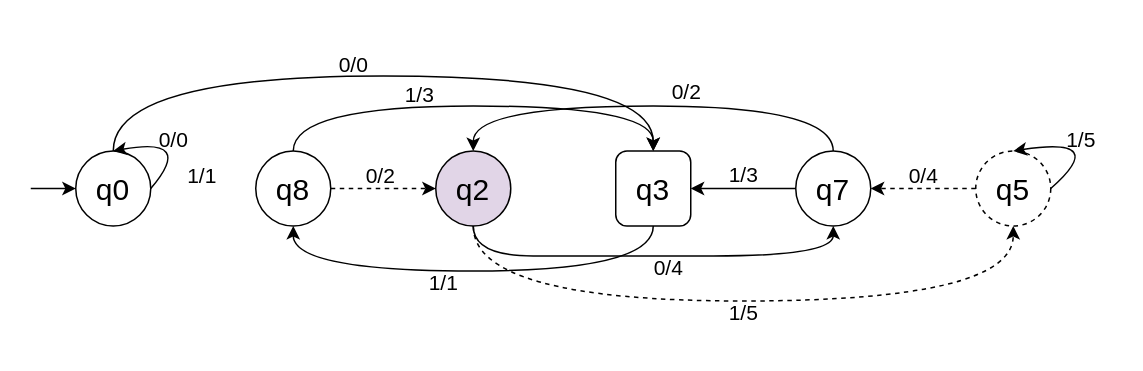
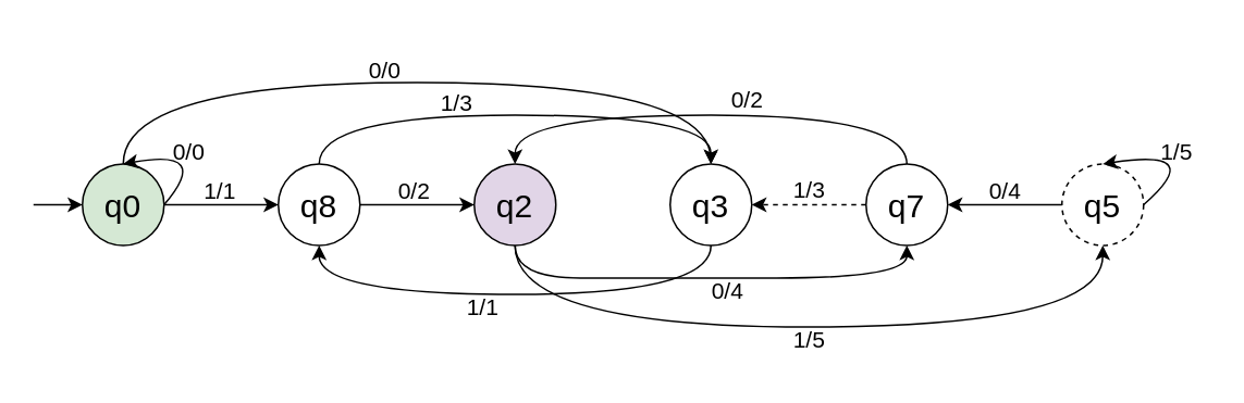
- <mxCell id="12" value="" style="endArrow=classic;html=1;fontSize=20;exitX=0.5;exitY=0;exitDx=0;exitDy=0;entryX=0.5;entryY=0;entryDx=0;entryDy=0;edgeStyle=orthogonalEdgeStyle;curved=1;" edge="1" parent="1" source="2" target="5"><mxGeometry width="50" height="50" relative="1" as="geometry"><mxPoint x="110" y="135" as="sourcePoint" /><mxPoint x="220" y="135" as="targetPoint" /><Array as="points"><mxPoint x="75" y="50" /><mxPoint x="435" y="50" /></Array></mxGeometry></mxCell>
+ <mxCell id="12" value="" style="endArrow=open;html=1;fontSize=20;exitX=0.5;exitY=0;exitDx=0;exitDy=0;entryX=0.5;entryY=0;entryDx=0;entryDy=0;edgeStyle=orthogonalEdgeStyle;curved=1;" edge="1" parent="1" source="2" target="5"><mxGeometry width="50" height="50" relative="1" as="geometry"><mxPoint x="110" y="135" as="sourcePoint" /><mxPoint x="220" y="135" as="targetPoint" /><Array as="points"><mxPoint x="75" y="50" /><mxPoint x="435" y="50" /></Array></mxGeometry></mxCell>
- <mxCell id="2" value="&lt;font style=&quot;font-size: 20px;&quot;&gt;q0&lt;/font&gt;" style="ellipse;whiteSpace=wrap;html=1;" vertex="1" parent="1"><mxGeometry x="50" y="100" width="50" height="50" as="geometry" /></mxCell>
+ <mxCell id="2" value="&lt;font style=&quot;font-size: 20px;&quot;&gt;q0&lt;/font&gt;" style="ellipse;whiteSpace=wrap;html=1;fillColor=#d5e8d4;" vertex="1" parent="1"><mxGeometry x="50" y="100" width="50" height="50" as="geometry" /></mxCell>
+ <mxCell id="9" value="" style="endArrow=classic;html=1;fontSize=20;exitX=1;exitY=0.5;exitDx=0;exitDy=0;" edge="1" parent="1" source="2" target="3"><mxGeometry width="50" height="50" relative="1" as="geometry"><mxPoint x="170" y="140" as="sourcePoint" /><mxPoint x="220" y="90" as="targetPoint" /></mxGeometry></mxCell>
- <mxCell id="11" value="" style="endArrow=classic;html=1;fontSize=20;exitX=1;exitY=0.5;exitDx=0;exitDy=0;entryX=0;entryY=0.5;entryDx=0;entryDy=0;dashed=1;" edge="1" parent="1" source="3" target="4"><mxGeometry width="50" height="50" relative="1" as="geometry"><mxPoint x="110" y="135" as="sourcePoint" /><mxPoint x="340" y="100" as="targetPoint" /></mxGeometry></mxCell>
+ <mxCell id="11" value="" style="endArrow=classic;html=1;fontSize=20;exitX=1;exitY=0.5;exitDx=0;exitDy=0;entryX=0;entryY=0.5;entryDx=0;entryDy=0;" edge="1" parent="1" source="3" target="4"><mxGeometry width="50" height="50" relative="1" as="geometry"><mxPoint x="110" y="135" as="sourcePoint" /><mxPoint x="340" y="100" as="targetPoint" /></mxGeometry></mxCell>
- <mxCell id="5" value="&lt;font style=&quot;font-size: 20px;&quot;&gt;q3&lt;/font&gt;" style="whiteSpace=wrap;html=1;rounded=1;" vertex="1" parent="1"><mxGeometry x="410" y="100" width="50" height="50" as="geometry" /></mxCell>
+ <mxCell id="5" value="&lt;font style=&quot;font-size: 20px;&quot;&gt;q3&lt;/font&gt;" style="ellipse;whiteSpace=wrap;html=1;" vertex="1" parent="1"><mxGeometry x="410" y="100" width="50" height="50" as="geometry" /></mxCell>
- <mxCell id="18" value="" style="endArrow=classic;html=1;fontSize=20;exitX=0;exitY=0.5;exitDx=0;exitDy=0;entryX=1;entryY=0.5;entryDx=0;entryDy=0;" edge="1" parent="1" source="6" target="5"><mxGeometry width="50" height="50" relative="1" as="geometry"><mxPoint x="270" y="135" as="sourcePoint" /><mxPoint x="380" y="135" as="targetPoint" /></mxGeometry></mxCell>
+ <mxCell id="18" value="" style="endArrow=classic;html=1;fontSize=20;exitX=0;exitY=0.5;exitDx=0;exitDy=0;entryX=1;entryY=0.5;entryDx=0;entryDy=0;dashed=1;" edge="1" parent="1" source="6" target="5"><mxGeometry width="50" height="50" relative="1" as="geometry"><mxPoint x="270" y="135" as="sourcePoint" /><mxPoint x="380" y="135" as="targetPoint" /></mxGeometry></mxCell>
- <mxCell id="19" value="" style="endArrow=classic;html=1;fontSize=20;entryX=1;entryY=0.5;entryDx=0;entryDy=0;dashed=1;" edge="1" parent="1" source="7" target="6"><mxGeometry width="50" height="50" relative="1" as="geometry"><mxPoint x="700" y="135" as="sourcePoint" /><mxPoint x="590" y="135" as="targetPoint" /></mxGeometry></mxCell>
+ <mxCell id="19" value="" style="endArrow=classic;html=1;fontSize=20;entryX=1;entryY=0.5;entryDx=0;entryDy=0;" edge="1" parent="1" source="7" target="6"><mxGeometry width="50" height="50" relative="1" as="geometry"><mxPoint x="700" y="135" as="sourcePoint" /><mxPoint x="590" y="135" as="targetPoint" /></mxGeometry></mxCell>
- <mxCell id="15" value="" style="endArrow=classic;html=1;fontSize=20;entryX=0.5;entryY=1;entryDx=0;entryDy=0;exitX=0.5;exitY=1;exitDx=0;exitDy=0;edgeStyle=orthogonalEdgeStyle;curved=1;dashed=1;" edge="1" parent="1" source="4" target="7"><mxGeometry width="50" height="50" relative="1" as="geometry"><mxPoint x="390" y="190" as="sourcePoint" /><mxPoint x="725" y="160" as="targetPoint" /><Array as="points"><mxPoint x="315" y="200" /><mxPoint x="675" y="200" /></Array></mxGeometry></mxCell>
+ <mxCell id="15" value="" style="endArrow=classic;html=1;fontSize=20;entryX=0.5;entryY=1;entryDx=0;entryDy=0;exitX=0.5;exitY=1;exitDx=0;exitDy=0;edgeStyle=orthogonalEdgeStyle;curved=1;" edge="1" parent="1" source="4" target="7"><mxGeometry width="50" height="50" relative="1" as="geometry"><mxPoint x="390" y="190" as="sourcePoint" /><mxPoint x="725" y="160" as="targetPoint" /><Array as="points"><mxPoint x="315" y="200" /><mxPoint x="675" y="200" /></Array></mxGeometry></mxCell>
